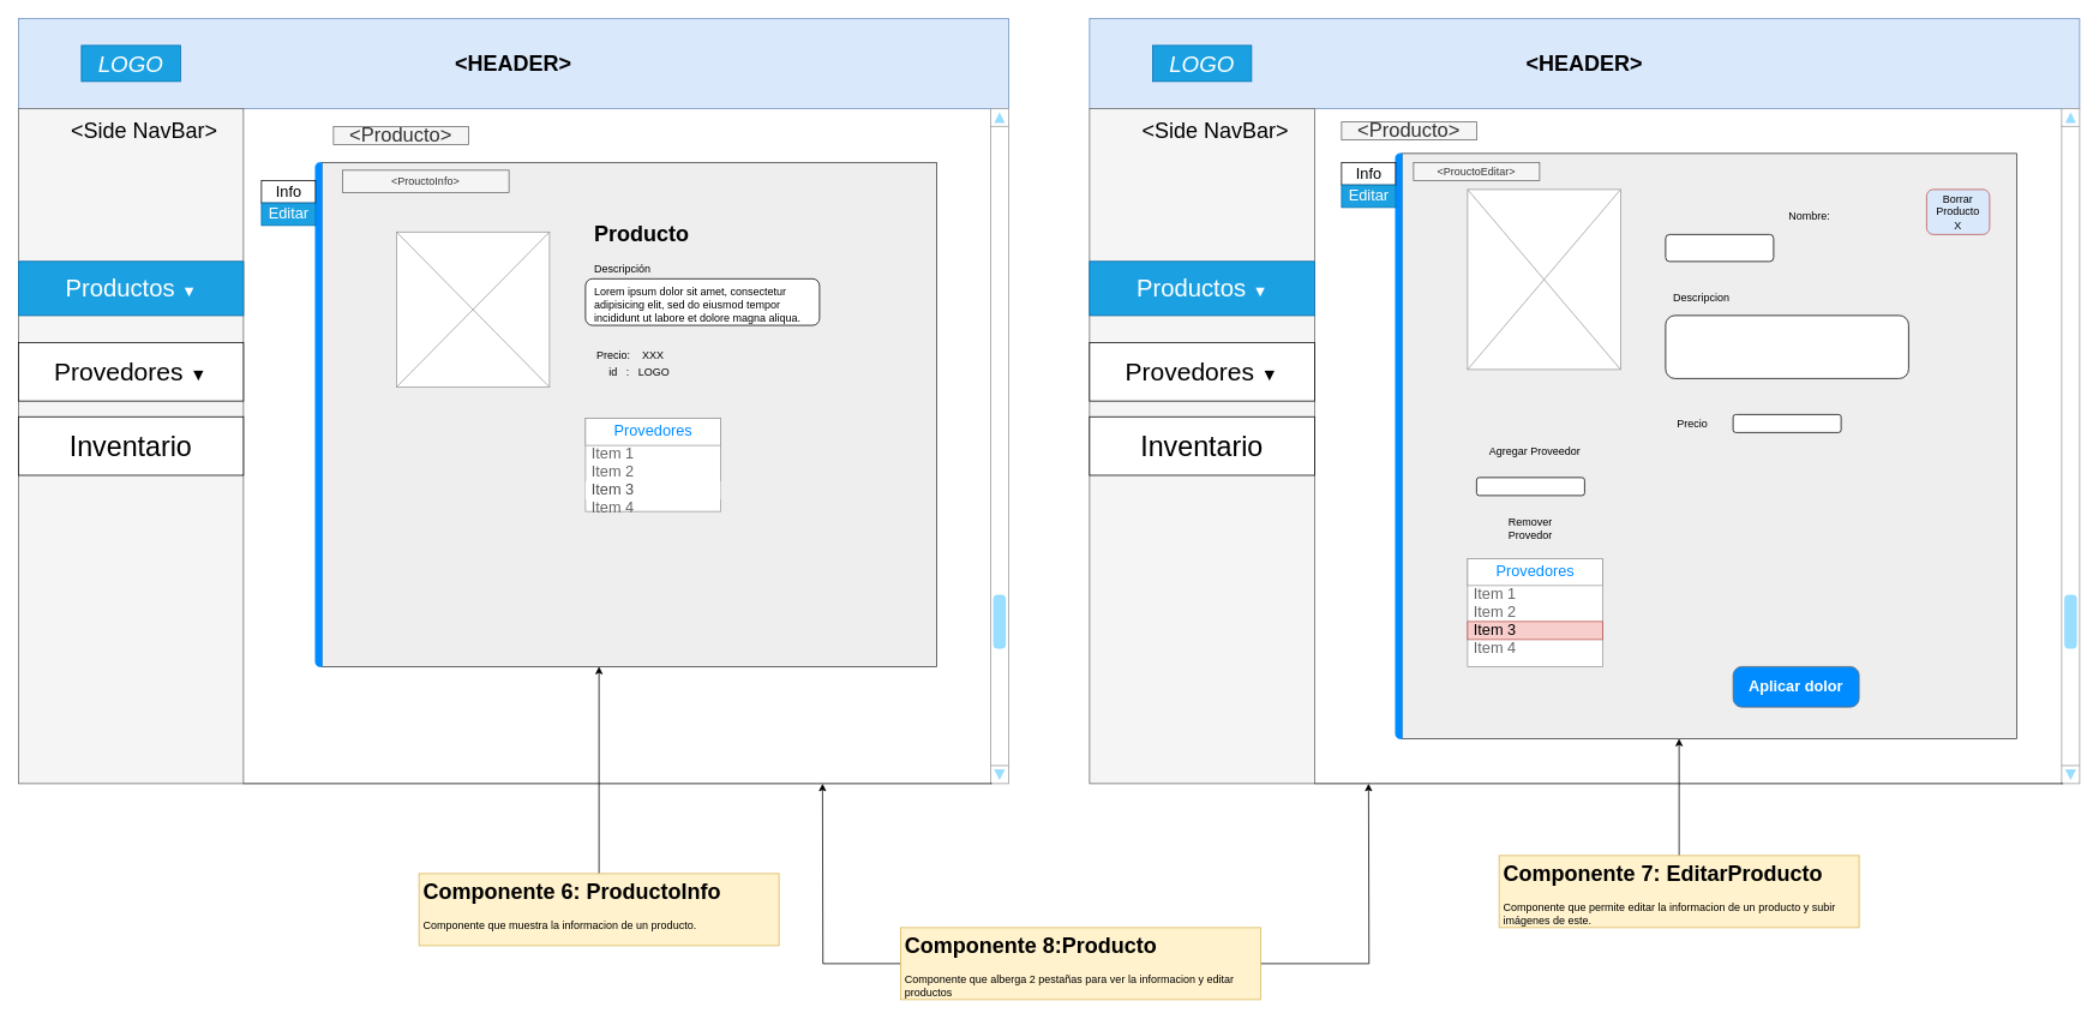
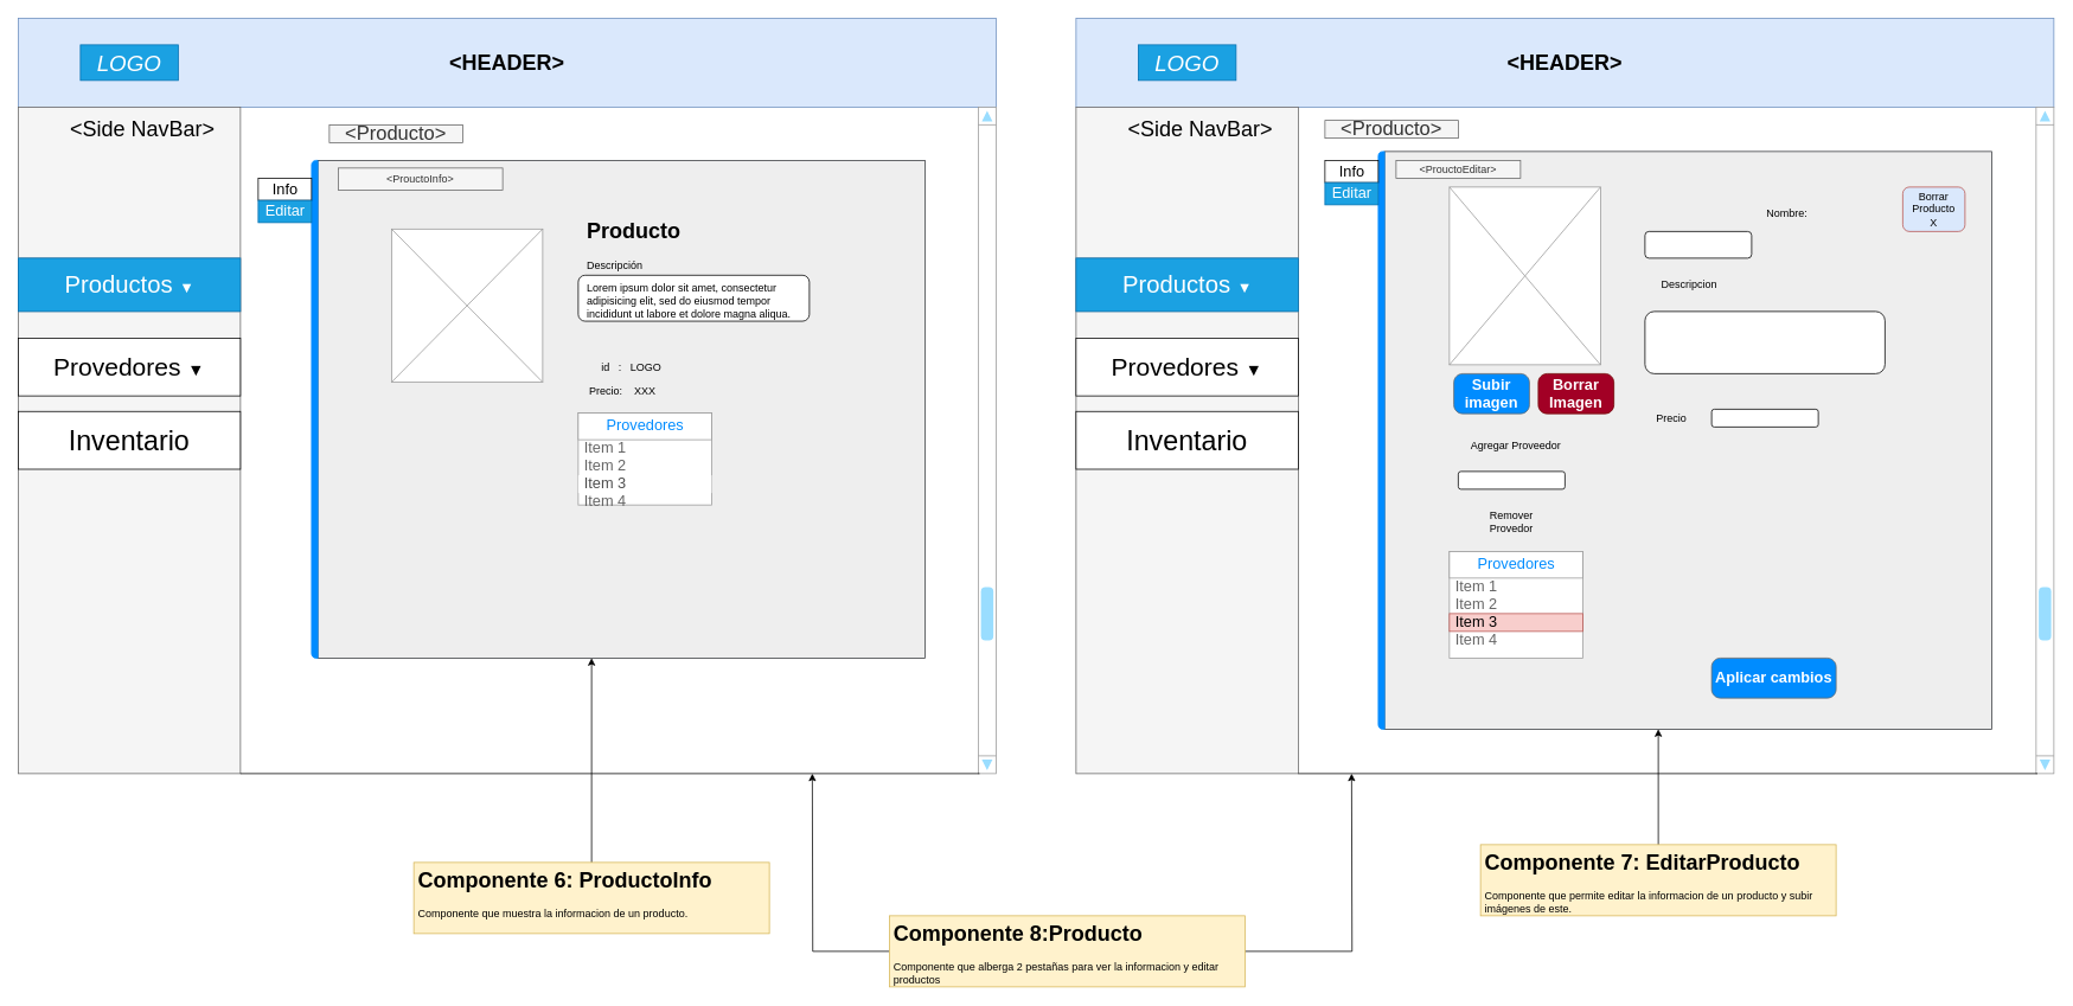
- <mxCell id="42" value="Descripcion" style="text;html=1;strokeColor=none;fillColor=none;align=center;verticalAlign=middle;whiteSpace=wrap;rounded=0;" parent="36" vertex="1"><mxGeometry x="370" y="150" width="60" height="20" as="geometry" /></mxCell>
+ <mxCell id="42" value="Descripcion" style="text;html=1;strokeColor=none;fillColor=none;align=center;verticalAlign=middle;whiteSpace=wrap;rounded=0;" parent="36" vertex="1"><mxGeometry x="380" y="140" width="60" height="20" as="geometry" /></mxCell>
- <mxCell id="17" value="Precio:&amp;nbsp;&amp;nbsp;&amp;nbsp; XXX" style="text;html=1;strokeColor=none;fillColor=none;align=center;verticalAlign=middle;whiteSpace=wrap;rounded=0;" parent="12" vertex="1"><mxGeometry x="360" y="206.769" width="100" height="17.231" as="geometry" /></mxCell>
+ <mxCell id="17" value="Precio:&amp;nbsp;&amp;nbsp;&amp;nbsp; XXX" style="text;html=1;strokeColor=none;fillColor=none;align=center;verticalAlign=middle;whiteSpace=wrap;rounded=0;" parent="12" vertex="1"><mxGeometry x="360" y="251.769" width="100" height="17.231" as="geometry" /></mxCell>
+ <mxCell id="48" value="Subir imagen" style="strokeWidth=1;shadow=0;dashed=0;align=center;html=1;shape=mxgraph.mockup.buttons.button;strokeColor=#666666;fontColor=#ffffff;mainText=;buttonStyle=round;fontSize=17;fontStyle=1;fillColor=#008cff;whiteSpace=wrap;" parent="36" vertex="1"><mxGeometry x="145" y="250" width="85" height="45" as="geometry" /></mxCell>
+ <mxCell id="49" value="Borrar Imagen" style="strokeWidth=1;shadow=0;dashed=0;align=center;html=1;shape=mxgraph.mockup.buttons.button;strokeColor=#6F0000;mainText=;buttonStyle=round;fontSize=17;fontStyle=1;fillColor=#a20025;whiteSpace=wrap;fontColor=#ffffff;" parent="36" vertex="1"><mxGeometry x="240" y="250" width="85" height="45" as="geometry" /></mxCell>
- <mxCell id="39" value="Aplicar dolor" style="strokeWidth=1;shadow=0;dashed=0;align=center;html=1;shape=mxgraph.mockup.buttons.button;strokeColor=#666666;fontColor=#ffffff;mainText=;buttonStyle=round;fontSize=17;fontStyle=1;fillColor=#008cff;whiteSpace=wrap;" parent="36" vertex="1"><mxGeometry x="435" y="570" width="140" height="45" as="geometry" /></mxCell>
+ <mxCell id="39" value="Aplicar cambios" style="strokeWidth=1;shadow=0;dashed=0;align=center;html=1;shape=mxgraph.mockup.buttons.button;strokeColor=#666666;fontColor=#ffffff;mainText=;buttonStyle=round;fontSize=17;fontStyle=1;fillColor=#008cff;whiteSpace=wrap;" parent="36" vertex="1"><mxGeometry x="435" y="570" width="140" height="45" as="geometry" /></mxCell>
